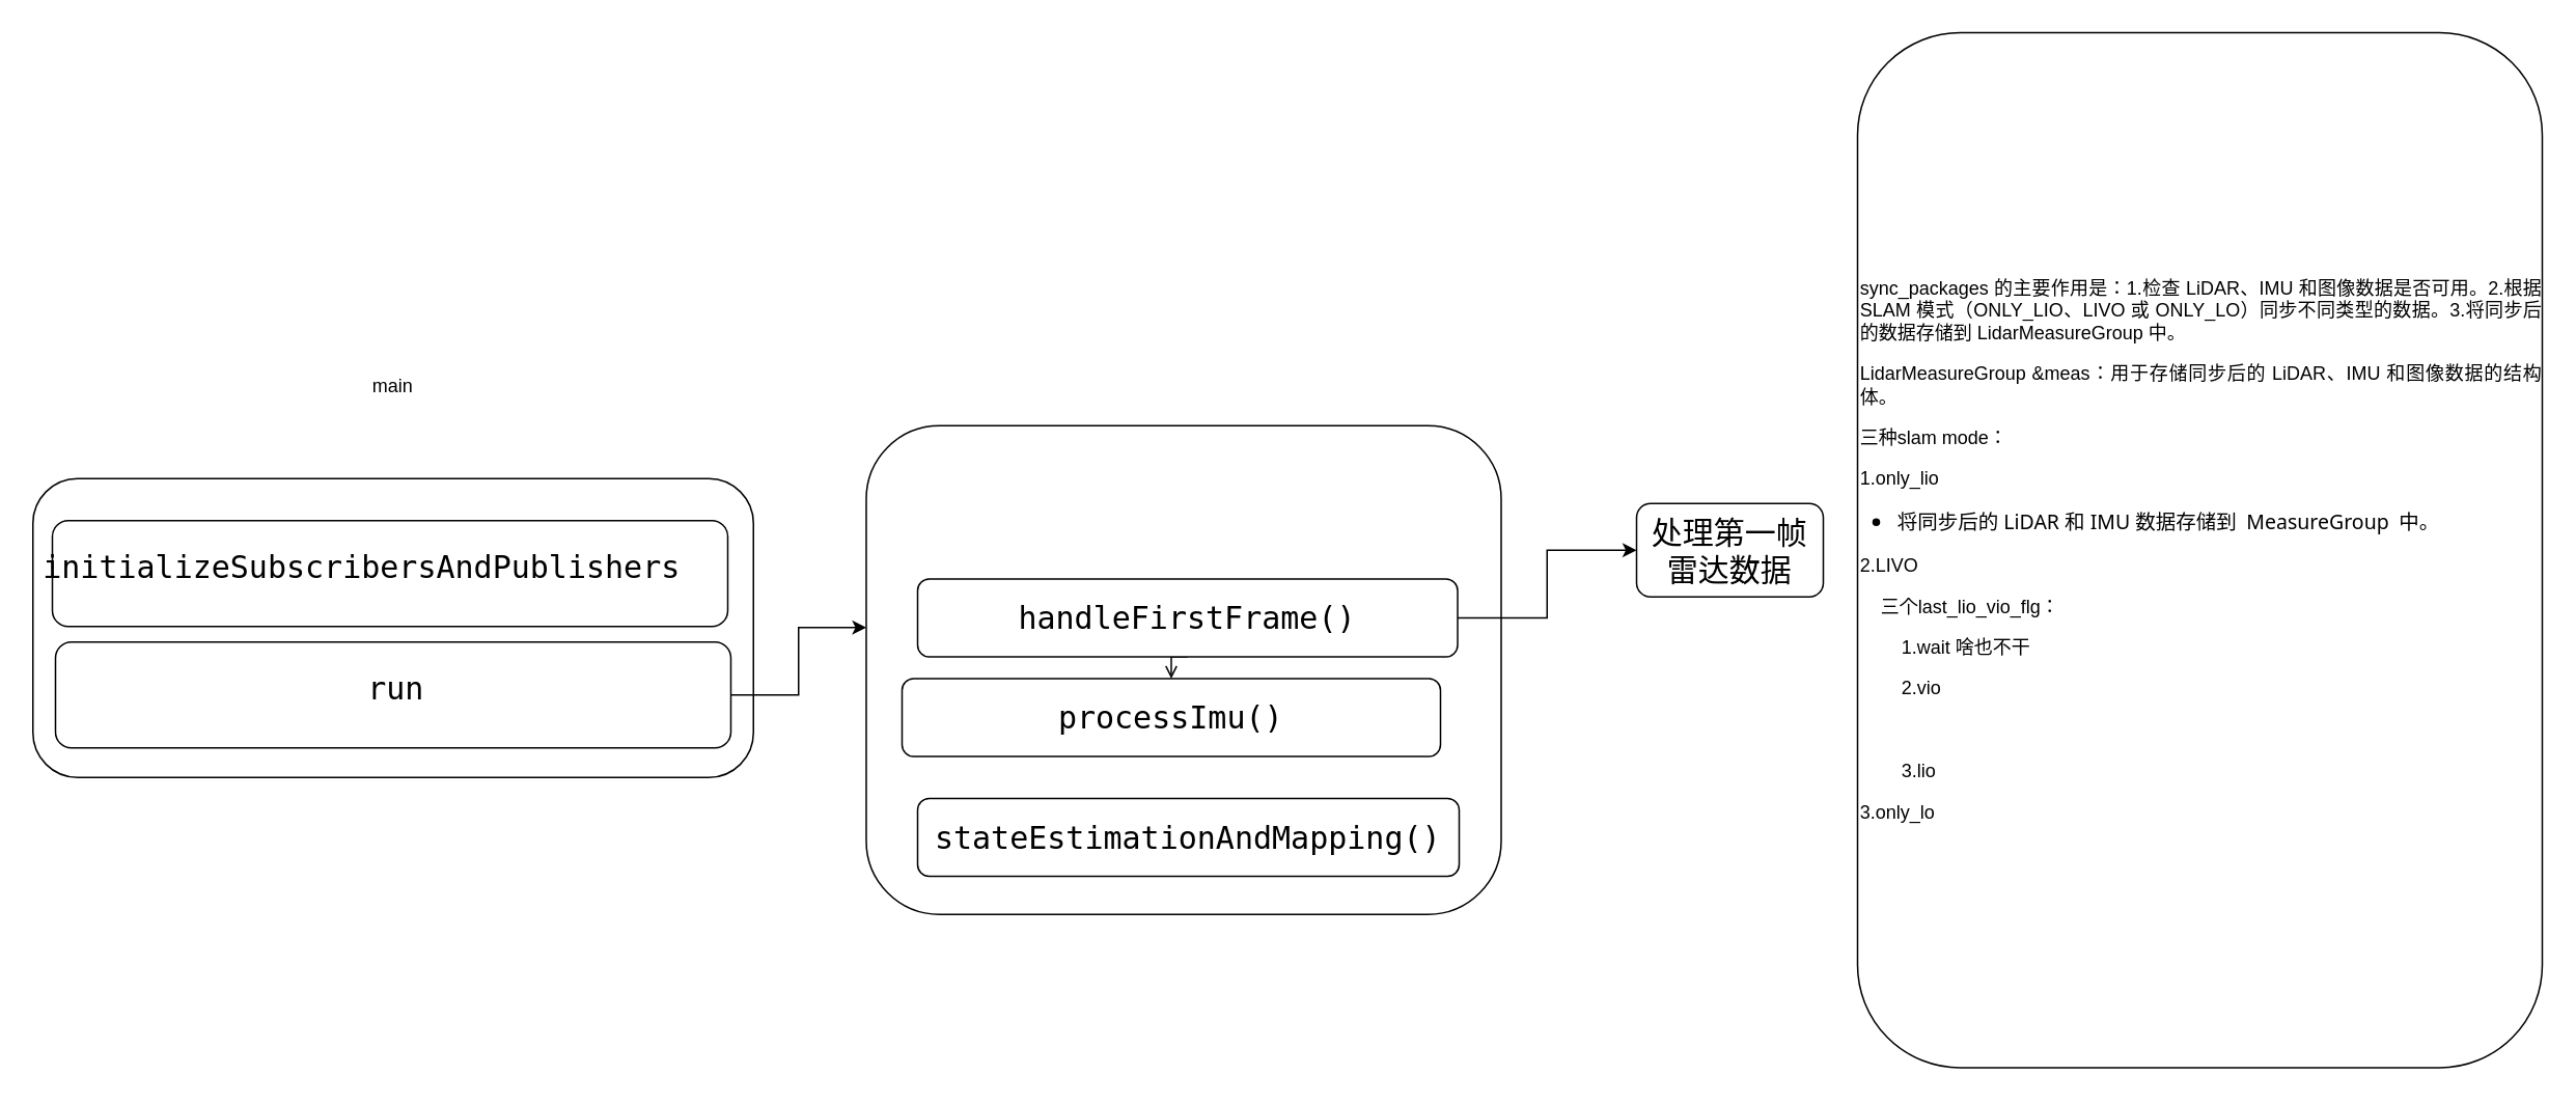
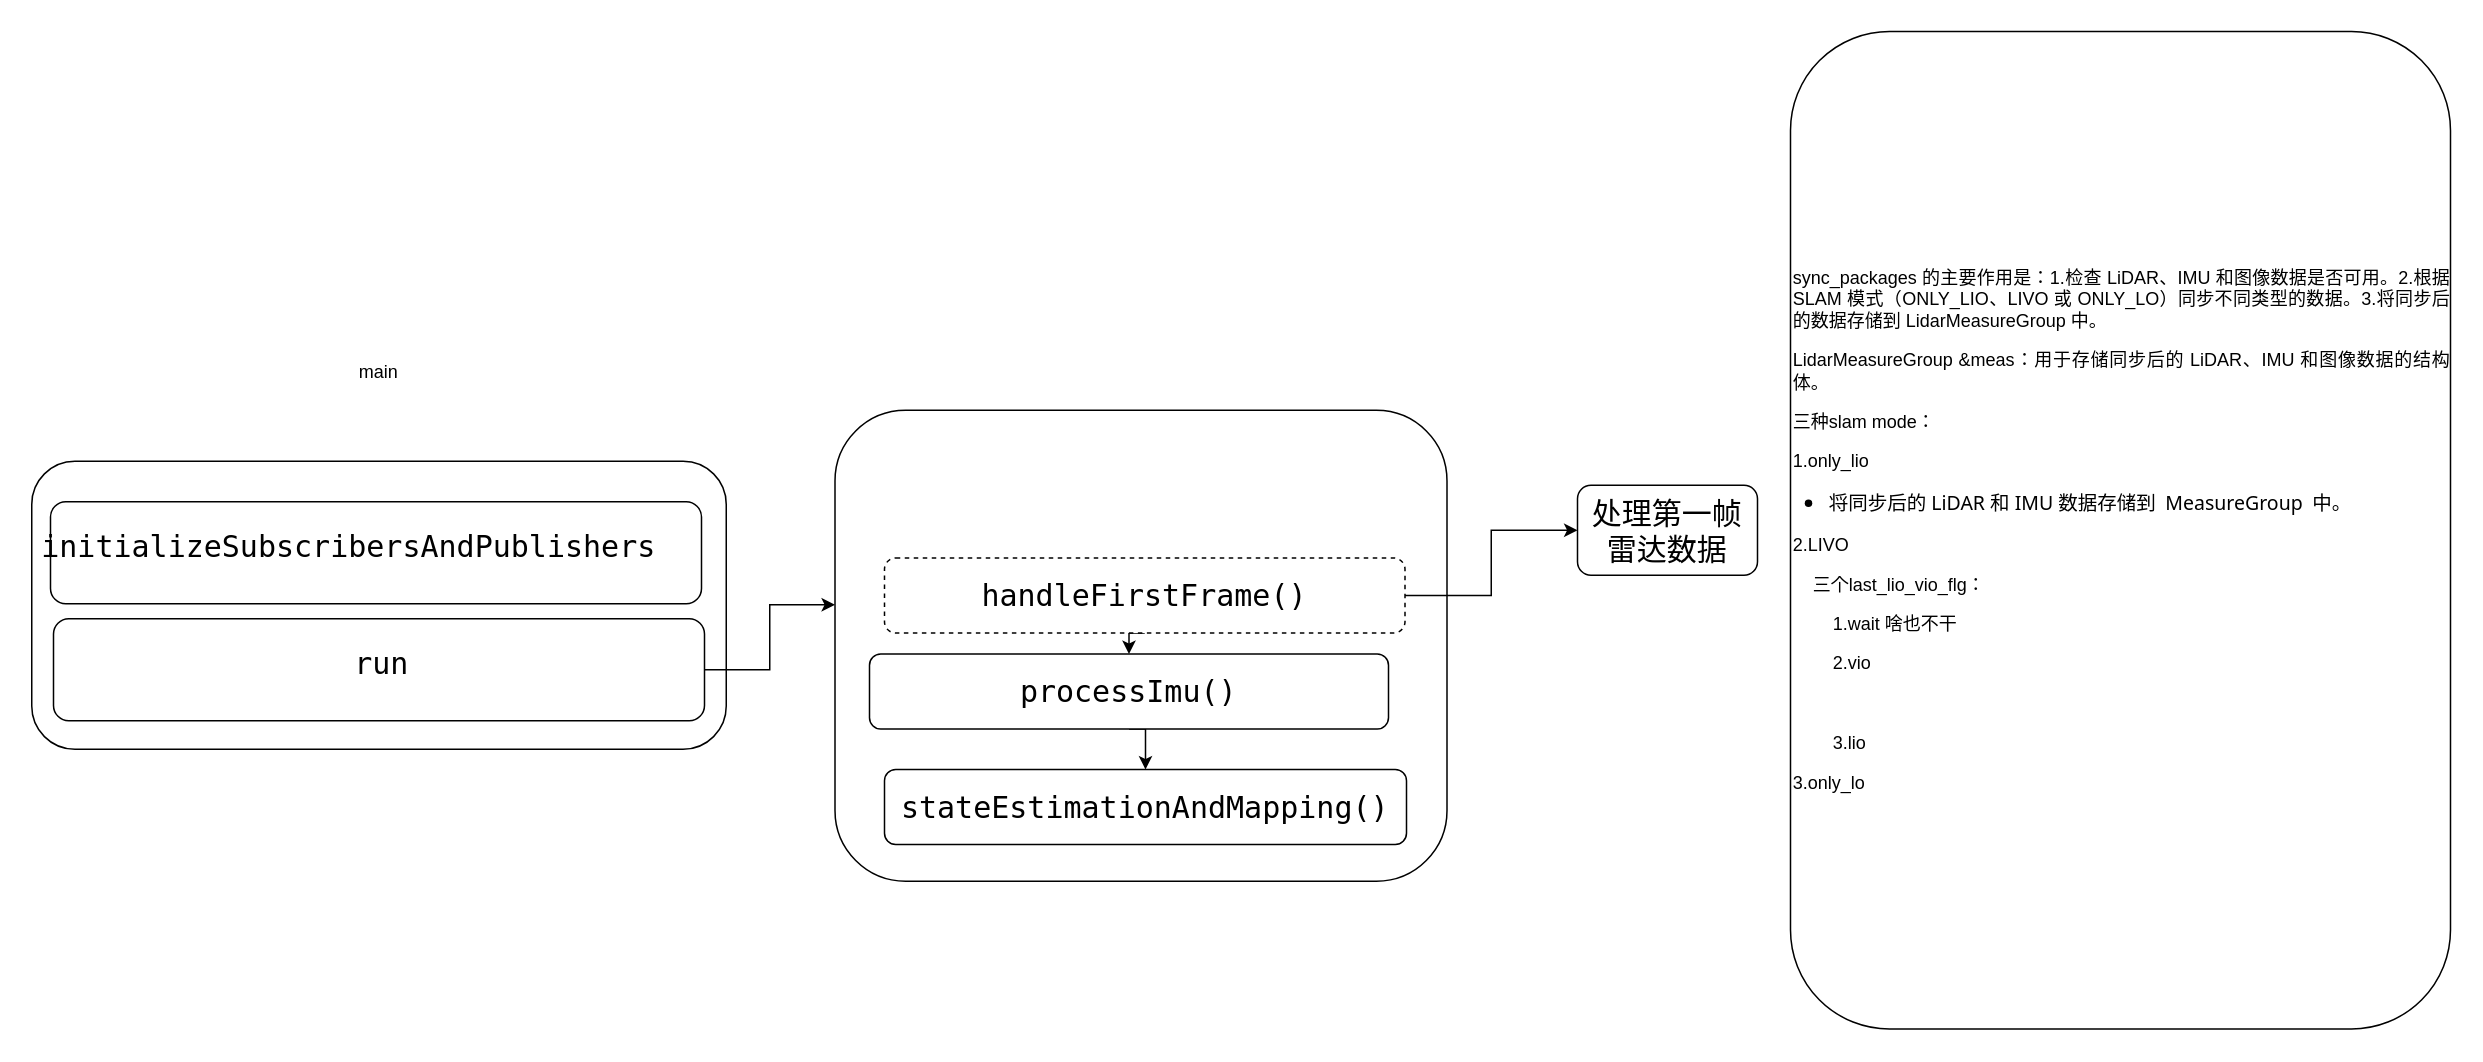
- <mxCell id="11" value="&lt;div style=&quot;font-family: &amp;quot;JetBrains Mono&amp;quot;, &amp;quot;monospace&amp;quot;, monospace, &amp;quot;Droid Sans Mono&amp;quot;, &amp;quot;monospace&amp;quot;, monospace; font-size: 20px; line-height: 27px;&quot;&gt;handleFirstFrame()&lt;/div&gt;" style="rounded=1;whiteSpace=wrap;html=1;fontColor=default;labelBackgroundColor=none;" vertex="1" parent="1"><mxGeometry x="589" y="371.5" width="347" height="50" as="geometry" /></mxCell>
+ <mxCell id="11" value="&lt;div style=&quot;font-family: &amp;quot;JetBrains Mono&amp;quot;, &amp;quot;monospace&amp;quot;, monospace, &amp;quot;Droid Sans Mono&amp;quot;, &amp;quot;monospace&amp;quot;, monospace; font-size: 20px; line-height: 27px;&quot;&gt;handleFirstFrame()&lt;/div&gt;" style="rounded=1;whiteSpace=wrap;html=1;fontColor=default;labelBackgroundColor=none;dashed=1;" vertex="1" parent="1"><mxGeometry x="589" y="371.5" width="347" height="50" as="geometry" /></mxCell>
- <mxCell id="10" style="edgeStyle=orthogonalEdgeStyle;rounded=0;orthogonalLoop=1;jettySize=auto;html=1;exitX=0.5;exitY=1;exitDx=0;exitDy=0;entryX=0.5;entryY=0;entryDx=0;entryDy=0;endArrow=open;" edge="1" parent="1" source="11" target="13"><mxGeometry relative="1" as="geometry" /></mxCell>
+ <mxCell id="10" style="edgeStyle=orthogonalEdgeStyle;rounded=0;orthogonalLoop=1;jettySize=auto;html=1;exitX=0.5;exitY=1;exitDx=0;exitDy=0;entryX=0.5;entryY=0;entryDx=0;entryDy=0;" edge="1" parent="1" source="11" target="13"><mxGeometry relative="1" as="geometry" /></mxCell>
+ <mxCell id="12" style="edgeStyle=orthogonalEdgeStyle;rounded=0;orthogonalLoop=1;jettySize=auto;html=1;exitX=0.5;exitY=1;exitDx=0;exitDy=0;entryX=0.5;entryY=0;entryDx=0;entryDy=0;" edge="1" parent="1" source="13" target="14"><mxGeometry relative="1" as="geometry" /></mxCell>
